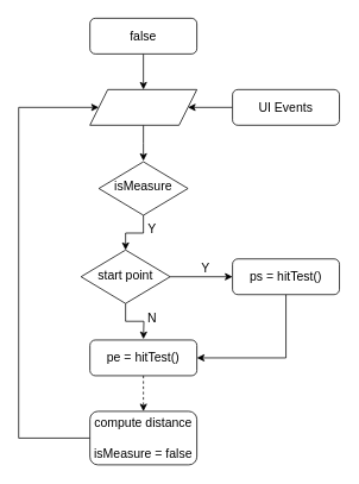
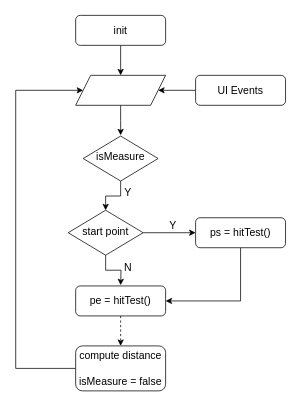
- <mxCell id="3" value="false" style="rounded=1;whiteSpace=wrap;html=1;fontSize=14;glass=0;strokeWidth=1;shadow=0;" parent="1" vertex="1"><mxGeometry x="100" y="20" width="120" height="40" as="geometry" /></mxCell>
+ <mxCell id="3" value="init" style="rounded=1;whiteSpace=wrap;html=1;fontSize=14;glass=0;strokeWidth=1;shadow=0;" parent="1" vertex="1"><mxGeometry x="100" y="20" width="120" height="40" as="geometry" /></mxCell>
